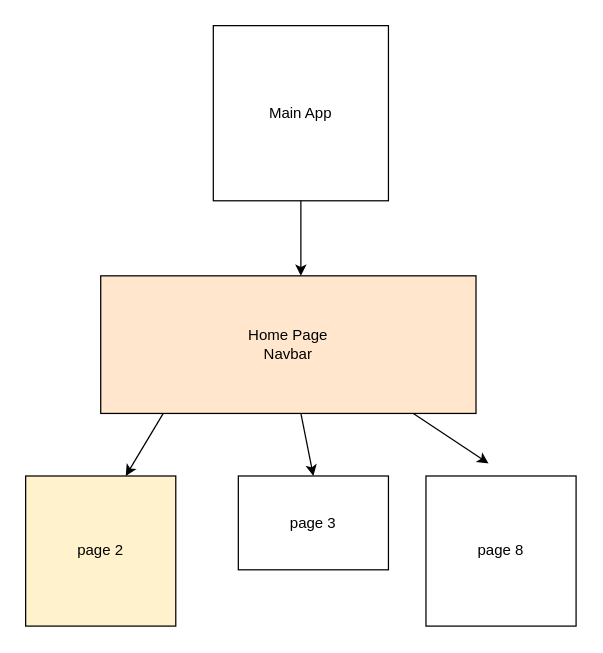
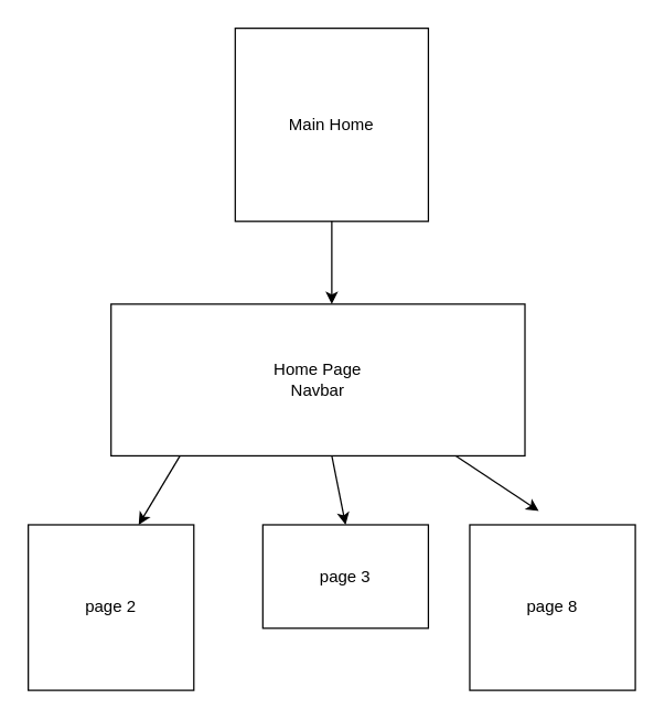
- <mxCell id="3" value="Main App" style="whiteSpace=wrap;html=1;aspect=fixed;" vertex="1" parent="1"><mxGeometry x="170" y="20" width="140" height="140" as="geometry" /></mxCell>
+ <mxCell id="3" value="Main Home" style="whiteSpace=wrap;html=1;aspect=fixed;" vertex="1" parent="1"><mxGeometry x="170" y="20" width="140" height="140" as="geometry" /></mxCell>
- <mxCell id="2" value="Home Page&lt;br&gt;Navbar" style="rounded=0;whiteSpace=wrap;html=1;fillColor=#ffe6cc;" vertex="1" parent="1"><mxGeometry x="80" y="220" width="300" height="110" as="geometry" /></mxCell>
+ <mxCell id="2" value="Home Page&lt;br&gt;Navbar" style="rounded=0;whiteSpace=wrap;html=1;" vertex="1" parent="1"><mxGeometry x="80" y="220" width="300" height="110" as="geometry" /></mxCell>
- <mxCell id="4" value="page 2" style="whiteSpace=wrap;html=1;aspect=fixed;fillColor=#fff2cc;" vertex="1" parent="1"><mxGeometry x="20" y="380" width="120" height="120" as="geometry" /></mxCell>
+ <mxCell id="4" value="page 2" style="whiteSpace=wrap;html=1;aspect=fixed;" vertex="1" parent="1"><mxGeometry x="20" y="380" width="120" height="120" as="geometry" /></mxCell>
